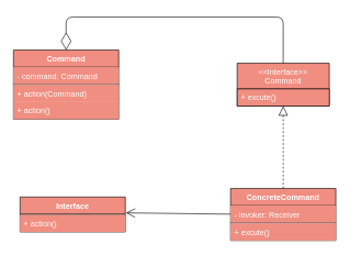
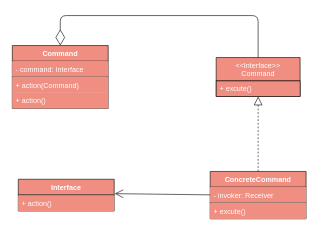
- <mxCell id="12" value="- command: Command" style="text;strokeColor=none;fillColor=#F08E81;align=left;verticalAlign=top;spacingLeft=4;spacingRight=4;overflow=hidden;rotatable=0;points=[[0,0.5],[1,0.5]];portConstraint=eastwest;fontColor=#FFFFFF;" vertex="1" parent="11"><mxGeometry y="26" width="160" height="26" as="geometry" /></mxCell>
+ <mxCell id="12" value="- command: Interface" style="text;strokeColor=none;fillColor=#F08E81;align=left;verticalAlign=top;spacingLeft=4;spacingRight=4;overflow=hidden;rotatable=0;points=[[0,0.5],[1,0.5]];portConstraint=eastwest;fontColor=#FFFFFF;" vertex="1" parent="11"><mxGeometry y="26" width="160" height="26" as="geometry" /></mxCell>
